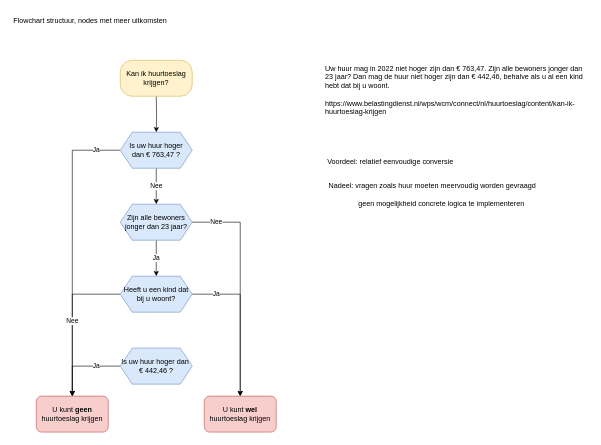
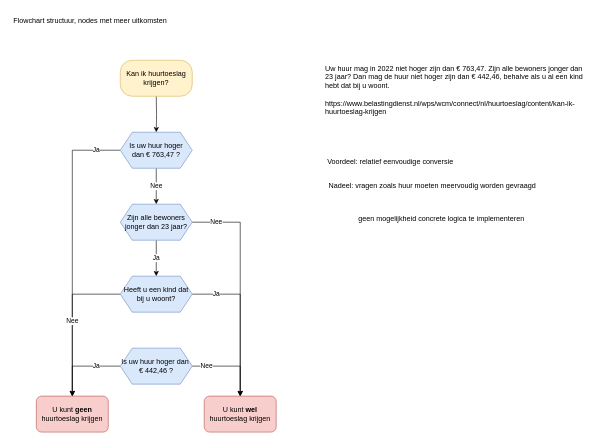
- <mxCell id="22" value="geen mogelijkheid concrete logica te implementeren" style="text;html=1;align=center;verticalAlign=middle;resizable=0;points=[];autosize=1;strokeColor=none;fillColor=none;" vertex="1" parent="1"><mxGeometry x="590" y="330" width="290" height="20" as="geometry" /></mxCell>
+ <mxCell id="22" value="geen mogelijkheid concrete logica te implementeren" style="text;html=1;align=center;verticalAlign=middle;resizable=0;points=[];autosize=1;strokeColor=none;fillColor=none;" vertex="1" parent="1"><mxGeometry x="590" y="355" width="290" height="20" as="geometry" /></mxCell>
+ <mxCell id="16" value="Nee" style="edgeStyle=orthogonalEdgeStyle;rounded=0;orthogonalLoop=1;jettySize=auto;html=1;" parent="1" source="17" target="18" edge="1"><mxGeometry x="-0.636" relative="1" as="geometry"><mxPoint as="offset" /></mxGeometry></mxCell>
